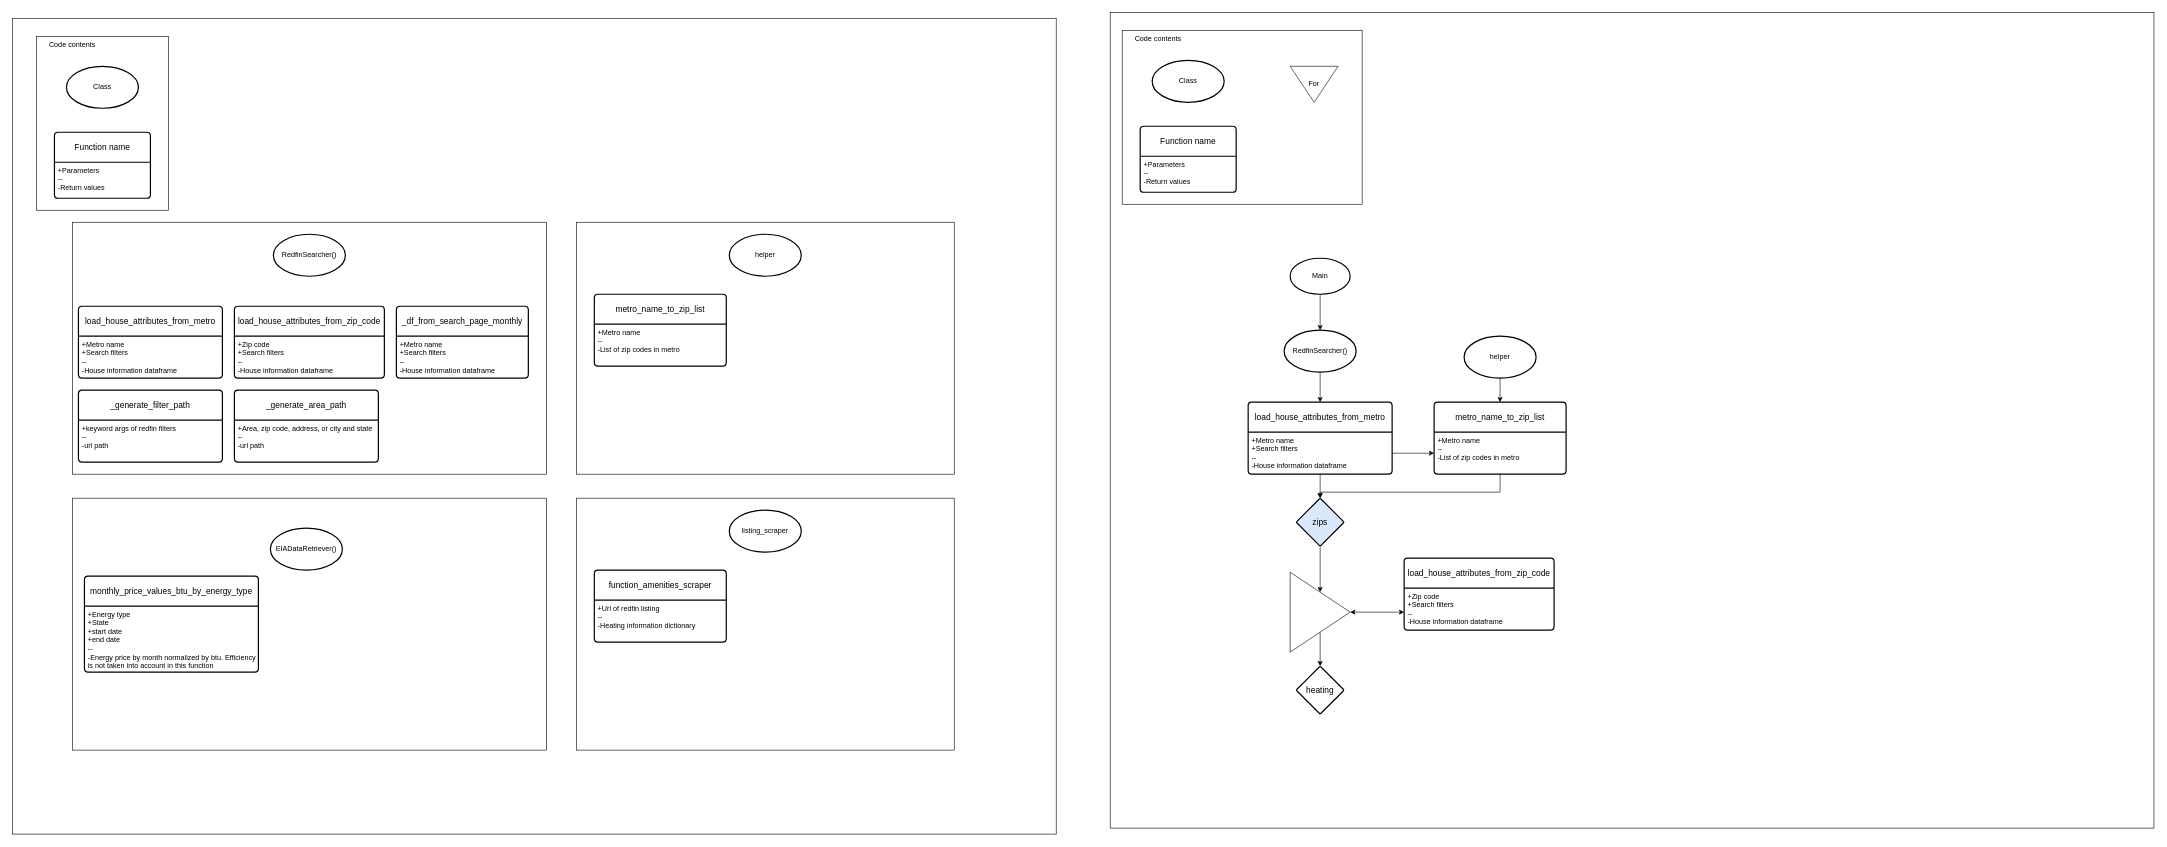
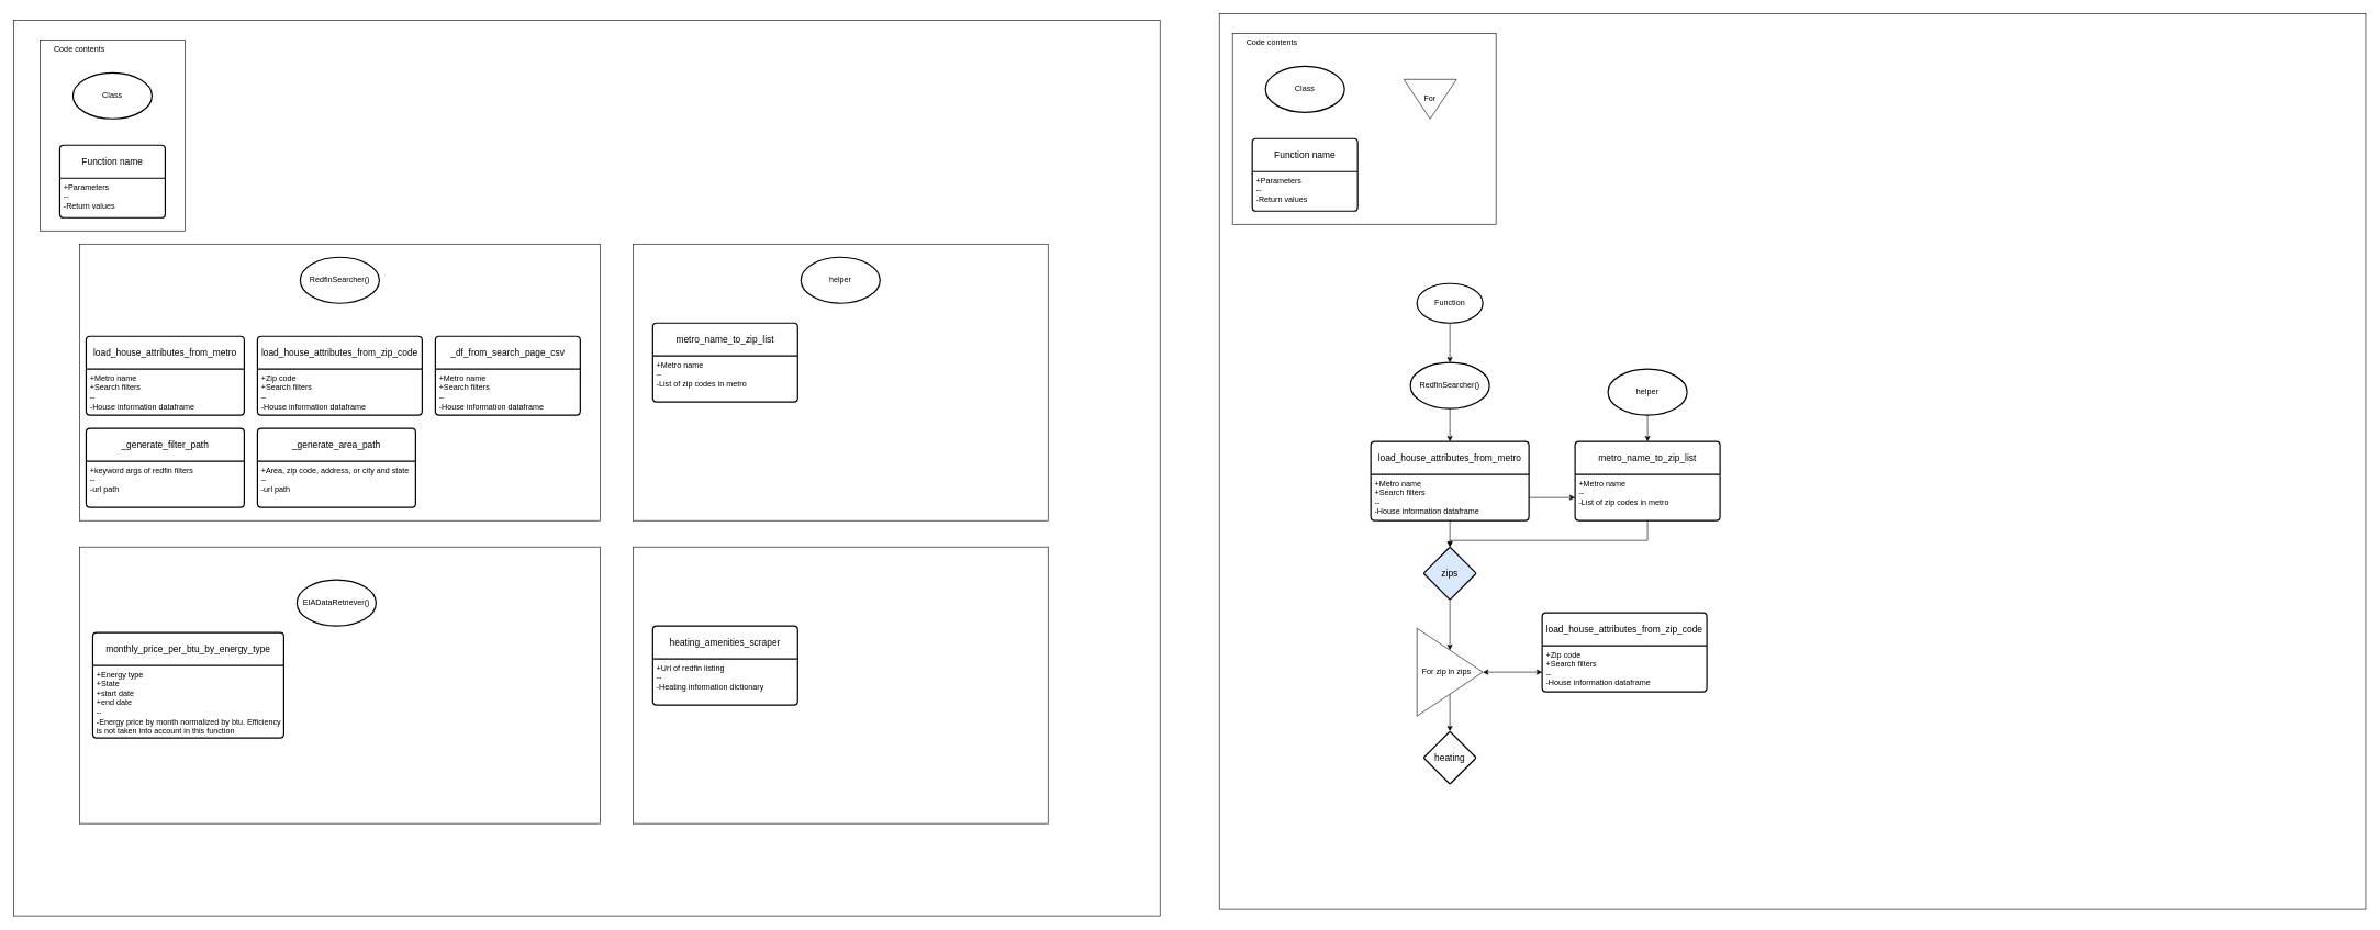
- <mxCell id="38" value="For" style="triangle;whiteSpace=wrap;html=1;direction=south;" vertex="1" parent="1"><mxGeometry x="2150" y="110" width="80" height="60" as="geometry" /></mxCell>
+ <mxCell id="38" value="For" style="triangle;whiteSpace=wrap;html=1;direction=south;" vertex="1" parent="1"><mxGeometry x="2130" y="120" width="80" height="60" as="geometry" /></mxCell>
- <mxCell id="40" value="Main" style="strokeWidth=2;html=1;shape=mxgraph.flowchart.start_1;whiteSpace=wrap;" vertex="1" parent="1"><mxGeometry x="2150" y="430" width="100" height="60" as="geometry" /></mxCell>
+ <mxCell id="40" value="Function" style="strokeWidth=2;html=1;shape=mxgraph.flowchart.start_1;whiteSpace=wrap;" vertex="1" parent="1"><mxGeometry x="2150" y="430" width="100" height="60" as="geometry" /></mxCell>
- <mxCell id="15" value="_df_from_search_page_monthly" style="swimlane;childLayout=stackLayout;horizontal=1;startSize=50;horizontalStack=0;rounded=1;fontSize=14;fontStyle=0;strokeWidth=2;resizeParent=0;resizeLast=1;shadow=0;dashed=0;align=center;arcSize=4;whiteSpace=wrap;html=1;" vertex="1" parent="1"><mxGeometry x="660" y="510" width="220" height="120" as="geometry" /></mxCell>
+ <mxCell id="15" value="_df_from_search_page_csv" style="swimlane;childLayout=stackLayout;horizontal=1;startSize=50;horizontalStack=0;rounded=1;fontSize=14;fontStyle=0;strokeWidth=2;resizeParent=0;resizeLast=1;shadow=0;dashed=0;align=center;arcSize=4;whiteSpace=wrap;html=1;" vertex="1" parent="1"><mxGeometry x="660" y="510" width="220" height="120" as="geometry" /></mxCell>
- <mxCell id="26" value="listing_scraper" style="strokeWidth=2;html=1;shape=mxgraph.flowchart.start_1;whiteSpace=wrap;" vertex="1" parent="1"><mxGeometry x="1215" y="850" width="120" height="70" as="geometry" /></mxCell>
- <mxCell id="27" value="function_amenities_scraper" style="swimlane;childLayout=stackLayout;horizontal=1;startSize=50;horizontalStack=0;rounded=1;fontSize=14;fontStyle=0;strokeWidth=2;resizeParent=0;resizeLast=1;shadow=0;dashed=0;align=center;arcSize=4;whiteSpace=wrap;html=1;" vertex="1" parent="1"><mxGeometry x="990" y="950" width="220" height="120" as="geometry" /></mxCell>
+ <mxCell id="27" value="heating_amenities_scraper" style="swimlane;childLayout=stackLayout;horizontal=1;startSize=50;horizontalStack=0;rounded=1;fontSize=14;fontStyle=0;strokeWidth=2;resizeParent=0;resizeLast=1;shadow=0;dashed=0;align=center;arcSize=4;whiteSpace=wrap;html=1;" vertex="1" parent="1"><mxGeometry x="990" y="950" width="220" height="120" as="geometry" /></mxCell>
- <mxCell id="31" value="monthly_price_values_btu_by_energy_type" style="swimlane;childLayout=stackLayout;horizontal=1;startSize=50;horizontalStack=0;rounded=1;fontSize=14;fontStyle=0;strokeWidth=2;resizeParent=0;resizeLast=1;shadow=0;dashed=0;align=center;arcSize=4;whiteSpace=wrap;html=1;" vertex="1" parent="1"><mxGeometry x="140" y="960" width="290" height="160" as="geometry" /></mxCell>
+ <mxCell id="31" value="monthly_price_per_btu_by_energy_type" style="swimlane;childLayout=stackLayout;horizontal=1;startSize=50;horizontalStack=0;rounded=1;fontSize=14;fontStyle=0;strokeWidth=2;resizeParent=0;resizeLast=1;shadow=0;dashed=0;align=center;arcSize=4;whiteSpace=wrap;html=1;" vertex="1" parent="1"><mxGeometry x="140" y="960" width="290" height="160" as="geometry" /></mxCell>
+ <mxCell id="59" value="For zip in zips" style="text;strokeColor=none;align=center;fillColor=none;html=1;verticalAlign=middle;whiteSpace=wrap;rounded=0;" vertex="1" parent="1"><mxGeometry x="2150" y="1005" width="90" height="30" as="geometry" /></mxCell>
